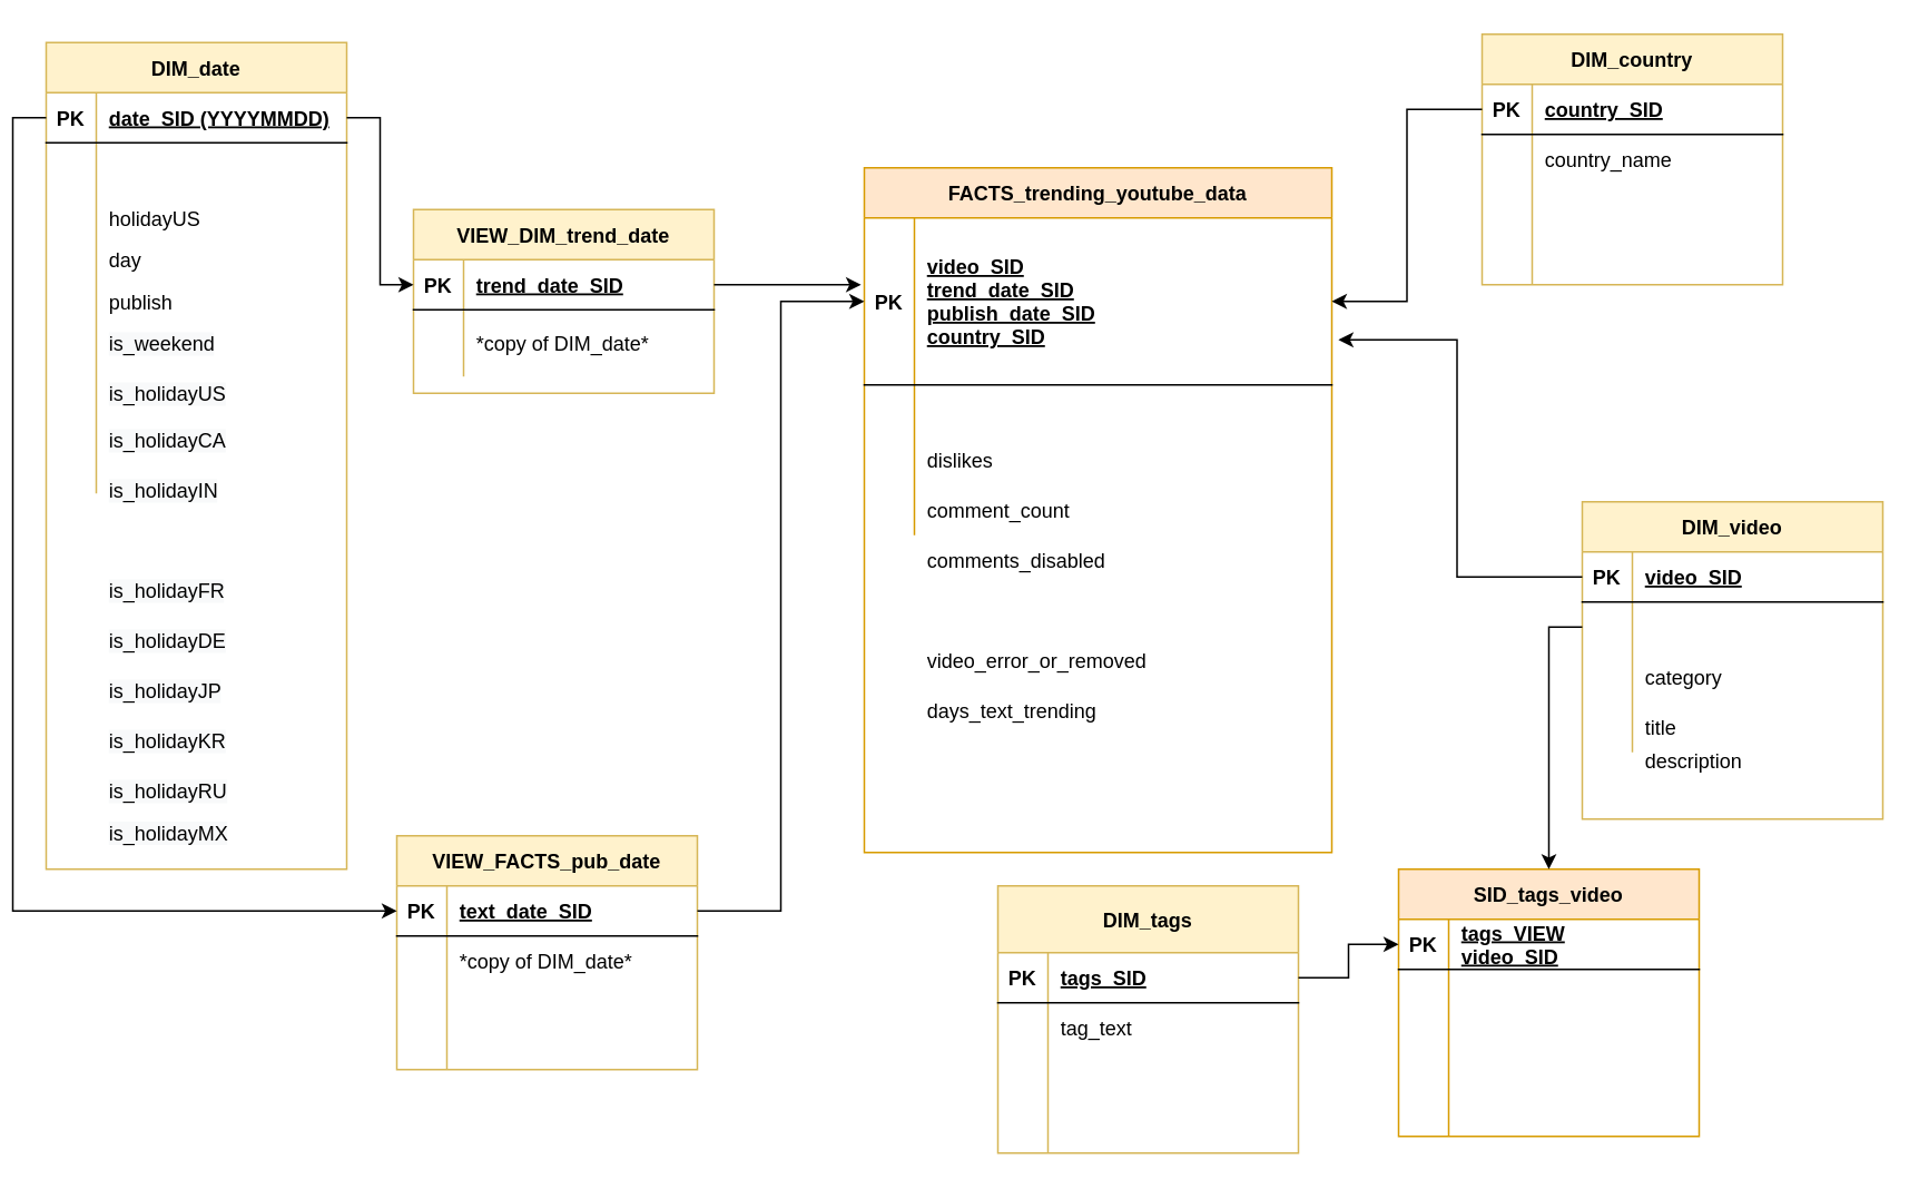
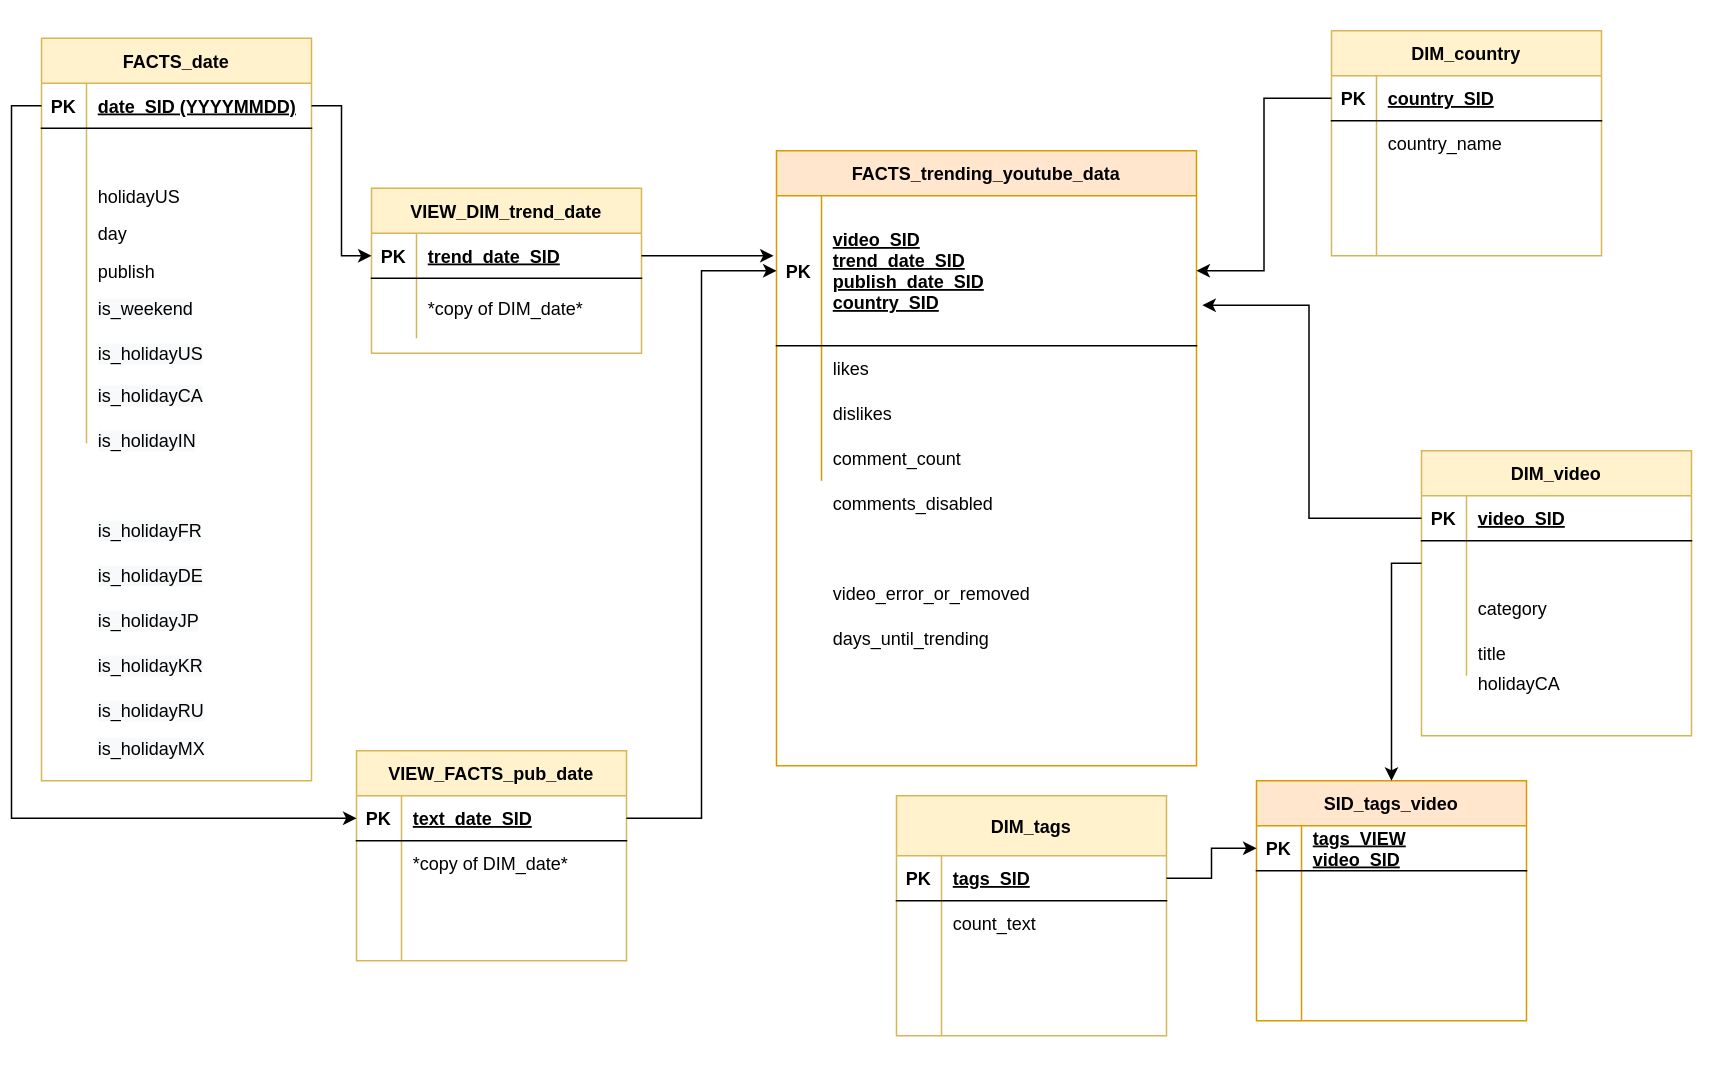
- <mxCell id="18" value="DIM_date" style="shape=table;startSize=30;container=1;collapsible=1;childLayout=tableLayout;fixedRows=1;rowLines=0;fontStyle=1;align=center;resizeLast=1;fillColor=#fff2cc;strokeColor=#d6b656;" parent="1" vertex="1"><mxGeometry x="20" y="25" width="180" height="495" as="geometry" /></mxCell>
+ <mxCell id="18" value="FACTS_date" style="shape=table;startSize=30;container=1;collapsible=1;childLayout=tableLayout;fixedRows=1;rowLines=0;fontStyle=1;align=center;resizeLast=1;fillColor=#fff2cc;strokeColor=#d6b656;" parent="1" vertex="1"><mxGeometry x="20" y="25" width="180" height="495" as="geometry" /></mxCell>
+ <mxCell id="8" value="likes" style="shape=partialRectangle;connectable=0;fillColor=none;top=0;left=0;bottom=0;right=0;align=left;spacingLeft=6;overflow=hidden;" parent="6" vertex="1"><mxGeometry x="30" width="250" height="30" as="geometry" /></mxCell>
- <mxCell id="17" value="days_text_trending" style="shape=partialRectangle;connectable=0;fillColor=none;top=0;left=0;bottom=0;right=0;align=left;spacingLeft=6;overflow=hidden;" parent="1" vertex="1"><mxGeometry x="540" y="410" width="250" height="30" as="geometry" /></mxCell>
+ <mxCell id="17" value="days_until_trending" style="shape=partialRectangle;connectable=0;fillColor=none;top=0;left=0;bottom=0;right=0;align=left;spacingLeft=6;overflow=hidden;" parent="1" vertex="1"><mxGeometry x="540" y="410" width="250" height="30" as="geometry" /></mxCell>
- <mxCell id="80" value="description" style="shape=partialRectangle;connectable=0;fillColor=none;top=0;left=0;bottom=0;right=0;align=left;spacingLeft=6;overflow=hidden;" parent="1" vertex="1"><mxGeometry x="970" y="440" width="150" height="30" as="geometry" /></mxCell>
+ <mxCell id="80" value="holidayCA" style="shape=partialRectangle;connectable=0;fillColor=none;top=0;left=0;bottom=0;right=0;align=left;spacingLeft=6;overflow=hidden;" parent="1" vertex="1"><mxGeometry x="970" y="440" width="150" height="30" as="geometry" /></mxCell>
- <mxCell id="100" value="tag_text" style="shape=partialRectangle;connectable=0;fillColor=none;top=0;left=0;bottom=0;right=0;align=left;spacingLeft=6;overflow=hidden;" parent="98" vertex="1"><mxGeometry x="30" width="150" height="30" as="geometry" /></mxCell>
+ <mxCell id="100" value="count_text" style="shape=partialRectangle;connectable=0;fillColor=none;top=0;left=0;bottom=0;right=0;align=left;spacingLeft=6;overflow=hidden;" parent="98" vertex="1"><mxGeometry x="30" width="150" height="30" as="geometry" /></mxCell>
